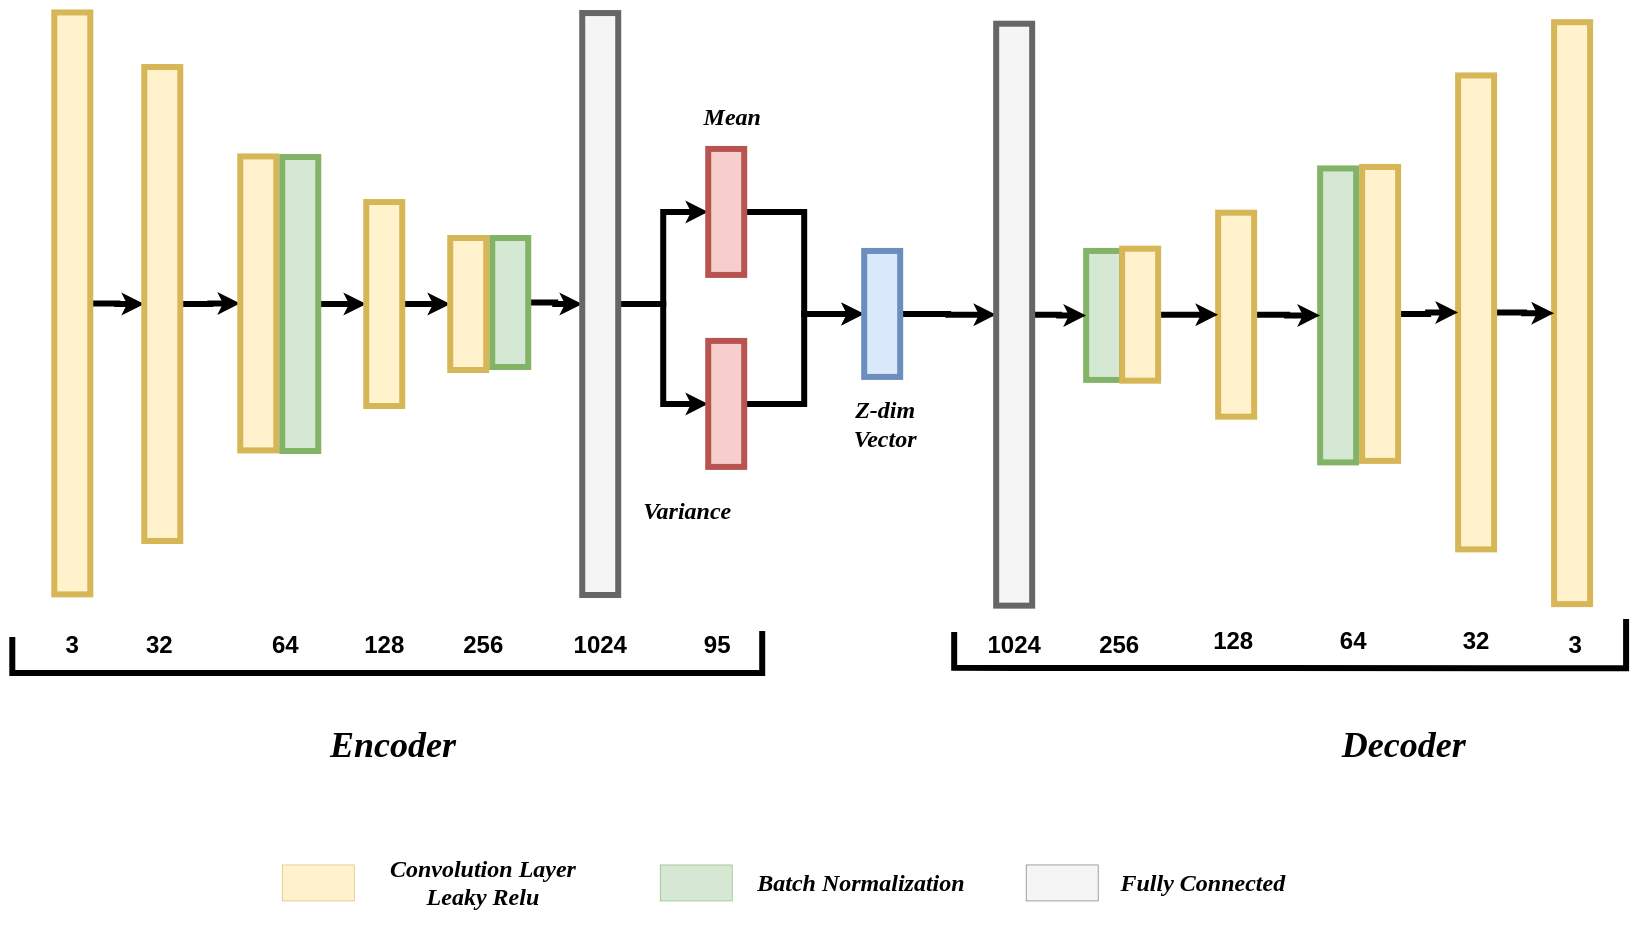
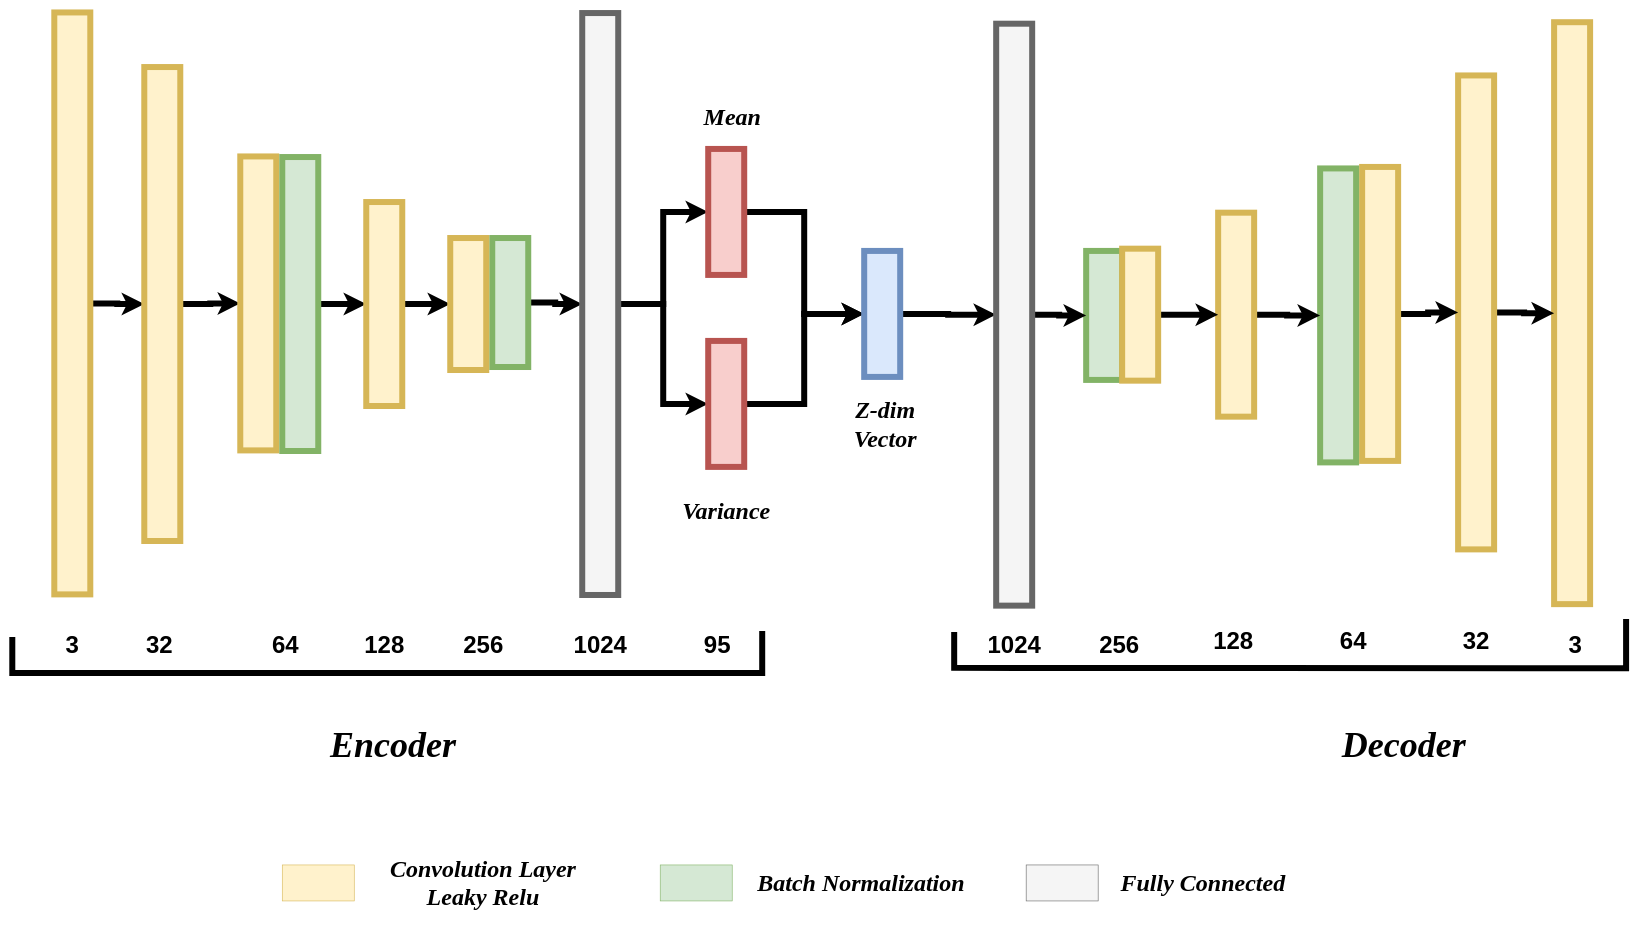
- <mxCell id="45" value="&lt;font style=&quot;font-size: 40px;&quot;&gt;Variance&lt;/font&gt;" style="text;html=1;align=center;verticalAlign=middle;resizable=0;points=[];autosize=1;strokeColor=none;fillColor=none;fontStyle=3;fontFamily=Times New Roman;" vertex="1" parent="1"><mxGeometry x="1065" y="821" width="160" height="60" as="geometry" /></mxCell>
+ <mxCell id="45" value="&lt;font style=&quot;font-size: 40px;&quot;&gt;Variance&lt;/font&gt;" style="text;html=1;align=center;verticalAlign=middle;resizable=0;points=[];autosize=1;strokeColor=none;fillColor=none;fontStyle=3;fontFamily=Times New Roman;" vertex="1" parent="1"><mxGeometry x="1130" y="821" width="160" height="60" as="geometry" /></mxCell>
